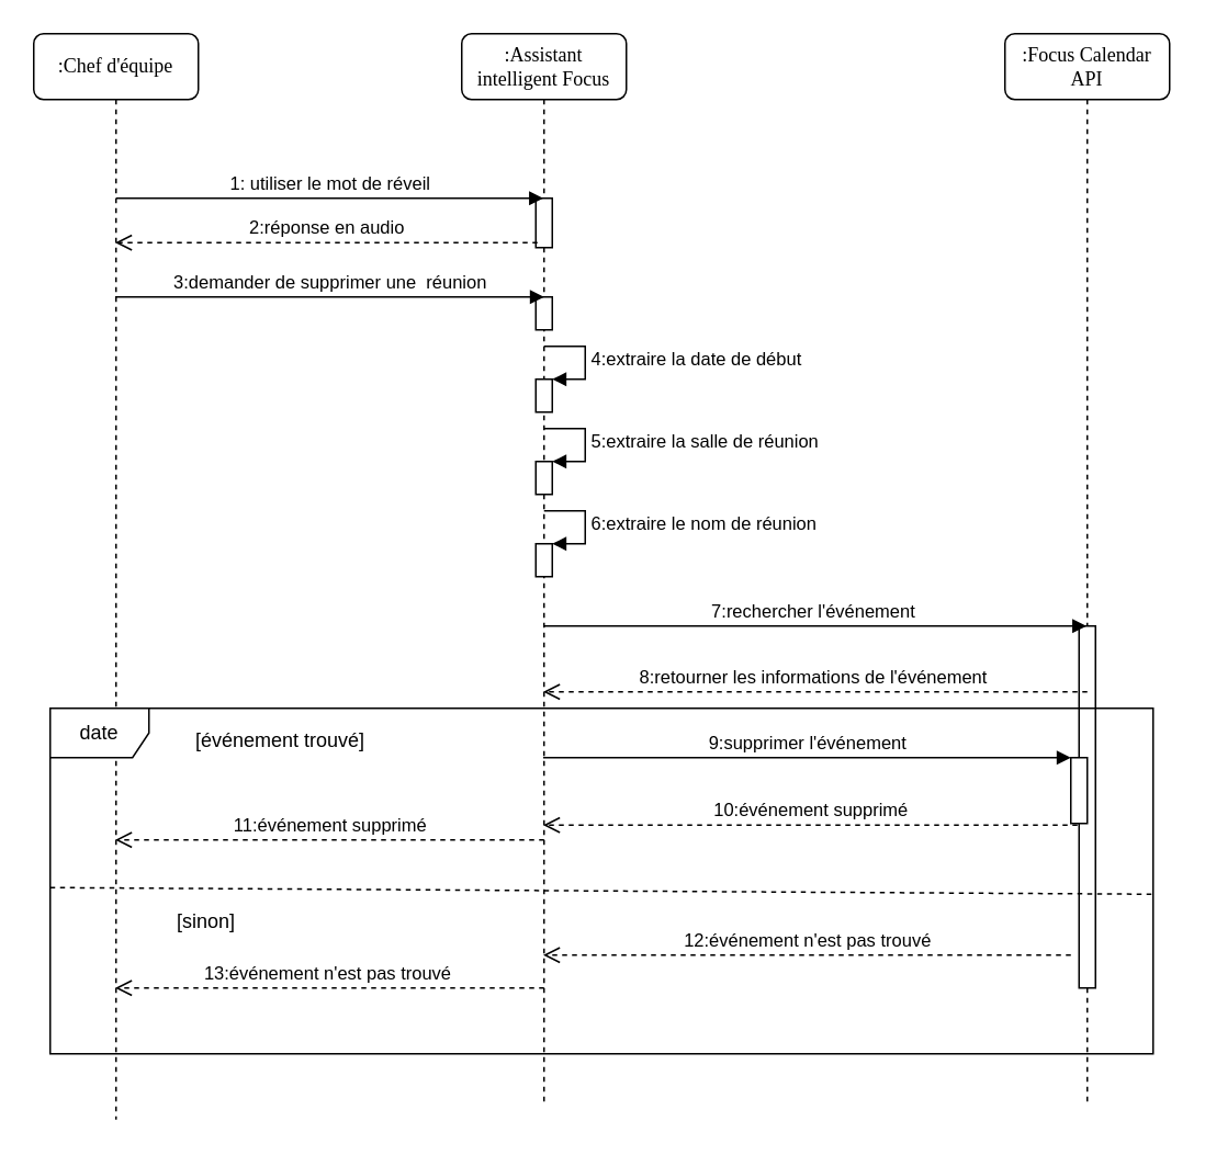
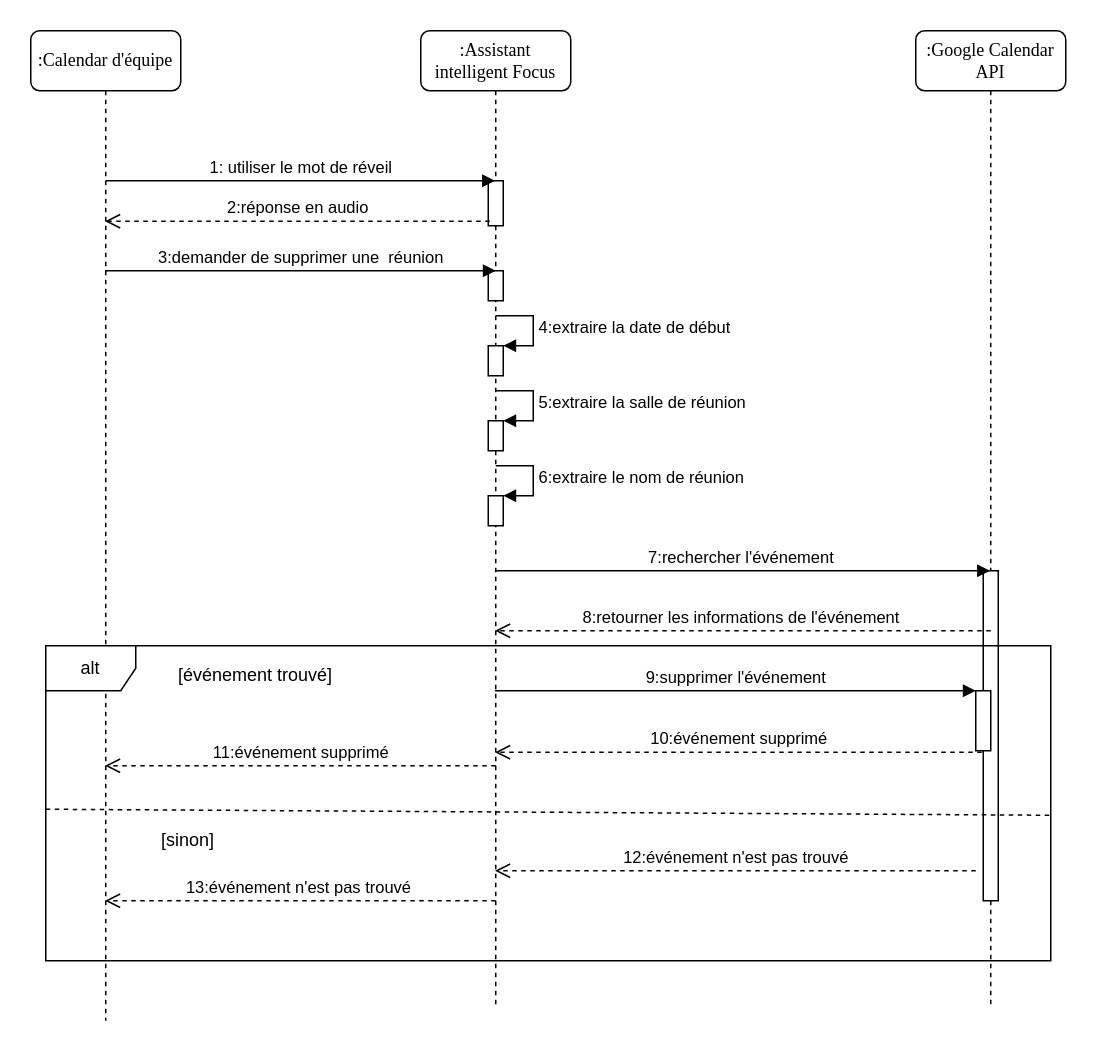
- <mxCell id="2" value=":Chef d'équipe" style="shape=umlLifeline;perimeter=lifelinePerimeter;whiteSpace=wrap;html=1;container=1;collapsible=0;recursiveResize=0;outlineConnect=0;rounded=1;shadow=0;comic=0;labelBackgroundColor=none;strokeWidth=1;fontFamily=Verdana;fontSize=12;align=center;" parent="1" vertex="1"><mxGeometry x="20" y="20" width="100" height="660" as="geometry" /></mxCell>
+ <mxCell id="2" value=":Calendar d'équipe" style="shape=umlLifeline;perimeter=lifelinePerimeter;whiteSpace=wrap;html=1;container=1;collapsible=0;recursiveResize=0;outlineConnect=0;rounded=1;shadow=0;comic=0;labelBackgroundColor=none;strokeWidth=1;fontFamily=Verdana;fontSize=12;align=center;" parent="1" vertex="1"><mxGeometry x="20" y="20" width="100" height="660" as="geometry" /></mxCell>
- <mxCell id="12" value=":Focus Calendar API" style="shape=umlLifeline;perimeter=lifelinePerimeter;whiteSpace=wrap;html=1;container=1;collapsible=0;recursiveResize=0;outlineConnect=0;rounded=1;shadow=0;comic=0;labelBackgroundColor=none;strokeWidth=1;fontFamily=Verdana;fontSize=12;align=center;" parent="1" vertex="1"><mxGeometry x="610" y="20" width="100" height="650" as="geometry" /></mxCell>
+ <mxCell id="12" value=":Google Calendar API" style="shape=umlLifeline;perimeter=lifelinePerimeter;whiteSpace=wrap;html=1;container=1;collapsible=0;recursiveResize=0;outlineConnect=0;rounded=1;shadow=0;comic=0;labelBackgroundColor=none;strokeWidth=1;fontFamily=Verdana;fontSize=12;align=center;" parent="1" vertex="1"><mxGeometry x="610" y="20" width="100" height="650" as="geometry" /></mxCell>
- <mxCell id="26" value="date" style="shape=umlFrame;whiteSpace=wrap;html=1;" parent="1" vertex="1"><mxGeometry x="30" y="430" width="670" height="210" as="geometry" /></mxCell>
+ <mxCell id="26" value="alt" style="shape=umlFrame;whiteSpace=wrap;html=1;" parent="1" vertex="1"><mxGeometry x="30" y="430" width="670" height="210" as="geometry" /></mxCell>
